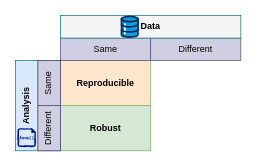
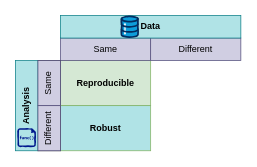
- <mxCell id="9" value="Data" style="rounded=0;whiteSpace=wrap;html=1;fillColor=#f5f5f5;strokeColor=#0e8088;sketchStyle=comic;fontStyle=1;glass=0;shadow=0;" vertex="1" parent="1"><mxGeometry x="80" y="20" width="240" height="30" as="geometry" /></mxCell>
+ <mxCell id="9" value="Data" style="rounded=0;whiteSpace=wrap;html=1;fillColor=#b0e3e6;strokeColor=#0e8088;sketchStyle=comic;fontStyle=1;glass=0;shadow=0;" vertex="1" parent="1"><mxGeometry x="80" y="20" width="240" height="30" as="geometry" /></mxCell>
- <mxCell id="2" value="Reproducible" style="rounded=0;whiteSpace=wrap;html=1;fillColor=#ffe6cc;strokeColor=#82b366;sketchStyle=comic;fontStyle=1;glass=0;shadow=0;" vertex="1" parent="1"><mxGeometry x="80" y="80" width="120" height="60" as="geometry" /></mxCell>
+ <mxCell id="2" value="Reproducible" style="rounded=0;whiteSpace=wrap;html=1;fillColor=#d5e8d4;strokeColor=#82b366;sketchStyle=comic;fontStyle=1;glass=0;shadow=0;" vertex="1" parent="1"><mxGeometry x="80" y="80" width="120" height="60" as="geometry" /></mxCell>
- <mxCell id="8" value="Analysis" style="rounded=0;whiteSpace=wrap;html=1;textDirection=vertical-rl;rotation=-180;fillColor=#dae8fc;strokeColor=#0e8088;sketchStyle=comic;fontStyle=1;glass=0;shadow=0;" vertex="1" parent="1"><mxGeometry x="20" y="80" width="30" height="120" as="geometry" /></mxCell>
+ <mxCell id="8" value="Analysis" style="rounded=0;whiteSpace=wrap;html=1;textDirection=vertical-rl;rotation=-180;fillColor=#b0e3e6;strokeColor=#0e8088;sketchStyle=comic;fontStyle=1;glass=0;shadow=0;" vertex="1" parent="1"><mxGeometry x="20" y="80" width="30" height="120" as="geometry" /></mxCell>
- <mxCell id="3" value="Robust" style="rounded=0;whiteSpace=wrap;html=1;fillColor=#d5e8d4;strokeColor=#82b366;sketchStyle=comic;fontStyle=1;glass=0;shadow=0;" vertex="1" parent="1"><mxGeometry x="80" y="140" width="120" height="60" as="geometry" /></mxCell>
+ <mxCell id="3" value="Robust" style="rounded=0;whiteSpace=wrap;html=1;fillColor=#b0e3e6;strokeColor=#82b366;sketchStyle=comic;fontStyle=1;glass=0;shadow=0;" vertex="1" parent="1"><mxGeometry x="80" y="140" width="120" height="60" as="geometry" /></mxCell>
